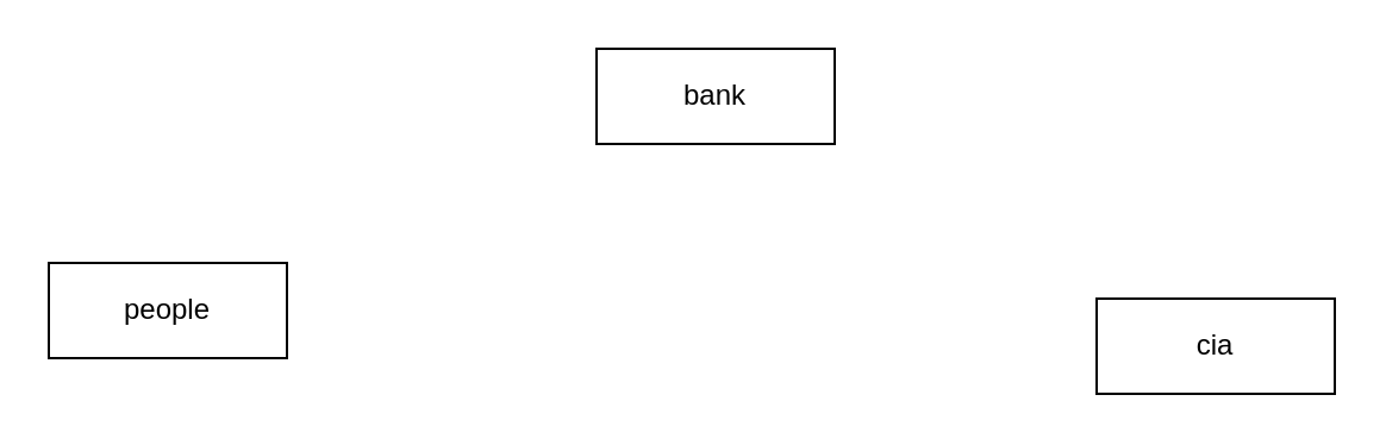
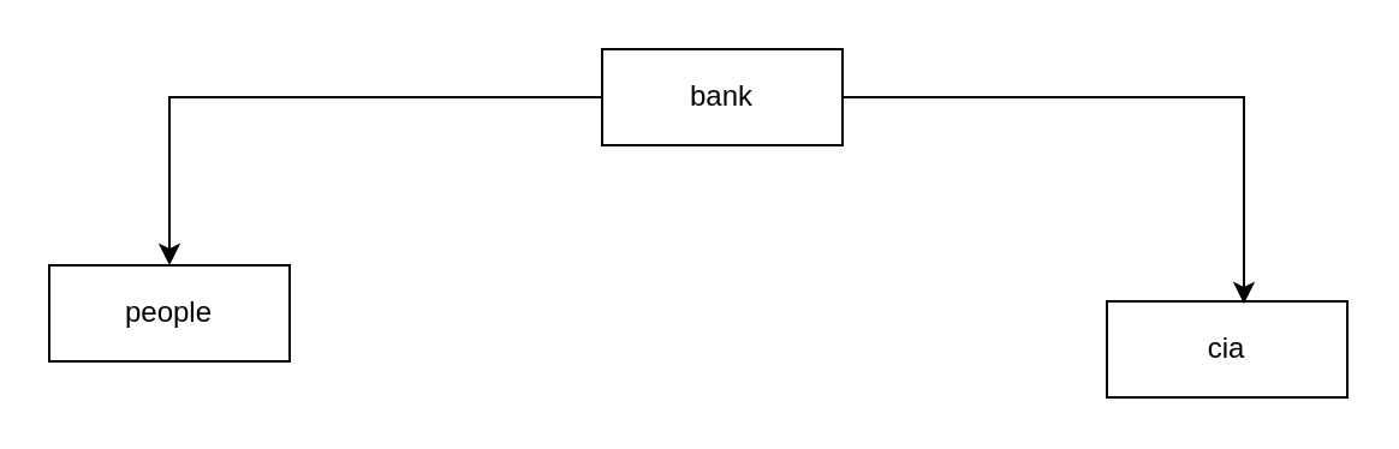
+ <mxCell id="4" style="edgeStyle=orthogonalEdgeStyle;rounded=0;orthogonalLoop=1;jettySize=auto;html=1;exitX=0;exitY=0.5;exitDx=0;exitDy=0;entryX=0.5;entryY=0;entryDx=0;entryDy=0;" edge="1" parent="1" source="5" target="2"><mxGeometry relative="1" as="geometry" /></mxCell>
+ <mxCell id="6" style="edgeStyle=orthogonalEdgeStyle;rounded=0;orthogonalLoop=1;jettySize=auto;html=1;exitX=1;exitY=0.5;exitDx=0;exitDy=0;entryX=0.57;entryY=0.025;entryDx=0;entryDy=0;entryPerimeter=0;" edge="1" parent="1" source="5" target="3"><mxGeometry relative="1" as="geometry" /></mxCell>
